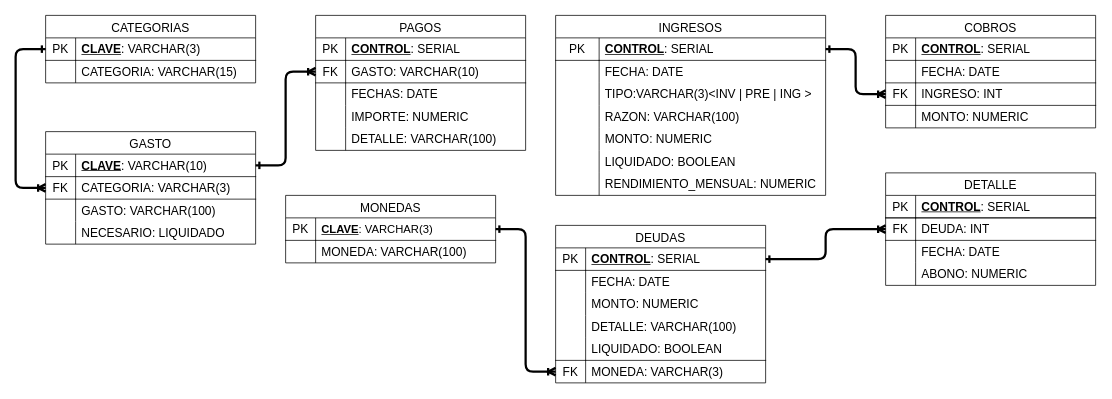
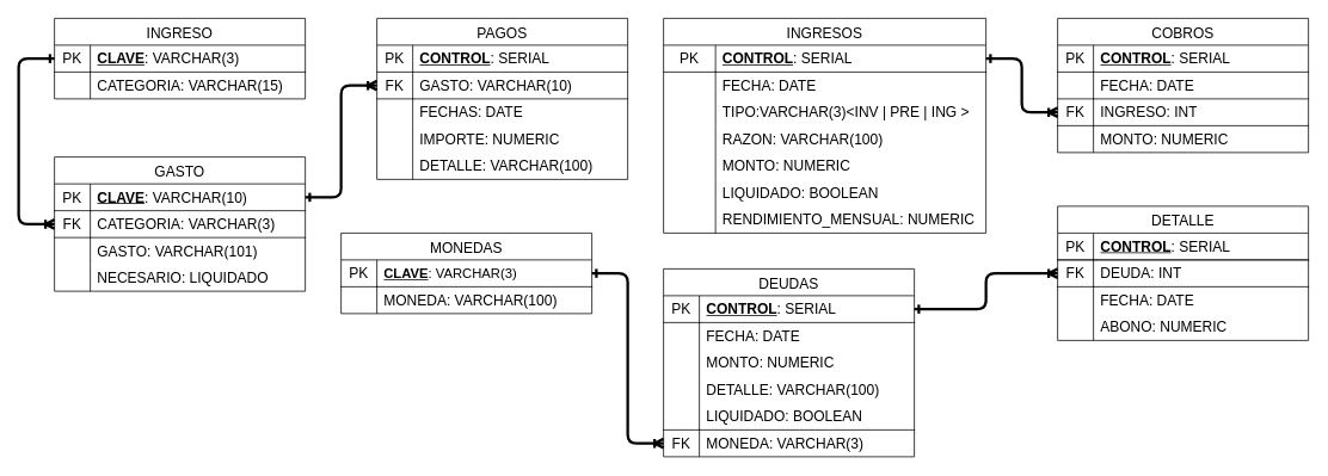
- <mxCell id="2" value="CATEGORIAS" style="shape=table;startSize=30;container=1;collapsible=0;childLayout=tableLayout;fixedRows=1;rowLines=0;fontStyle=0;strokeColor=default;fontSize=16;" parent="1" vertex="1"><mxGeometry x="60" y="20" width="280" height="90" as="geometry" /></mxCell>
+ <mxCell id="2" value="INGRESO" style="shape=table;startSize=30;container=1;collapsible=0;childLayout=tableLayout;fixedRows=1;rowLines=0;fontStyle=0;strokeColor=default;fontSize=16;" parent="1" vertex="1"><mxGeometry x="60" y="20" width="280" height="90" as="geometry" /></mxCell>
- <mxCell id="18" value="GASTO: VARCHAR(100)" style="shape=partialRectangle;html=1;whiteSpace=wrap;connectable=0;fillColor=none;top=0;left=0;bottom=0;right=0;align=left;spacingLeft=6;overflow=hidden;strokeColor=inherit;fontSize=16;" parent="16" vertex="1"><mxGeometry x="40" width="240" height="30" as="geometry"><mxRectangle width="240" height="30" as="alternateBounds" /></mxGeometry></mxCell>
+ <mxCell id="18" value="GASTO: VARCHAR(101)" style="shape=partialRectangle;html=1;whiteSpace=wrap;connectable=0;fillColor=none;top=0;left=0;bottom=0;right=0;align=left;spacingLeft=6;overflow=hidden;strokeColor=inherit;fontSize=16;" parent="16" vertex="1"><mxGeometry x="40" width="240" height="30" as="geometry"><mxRectangle width="240" height="30" as="alternateBounds" /></mxGeometry></mxCell>
